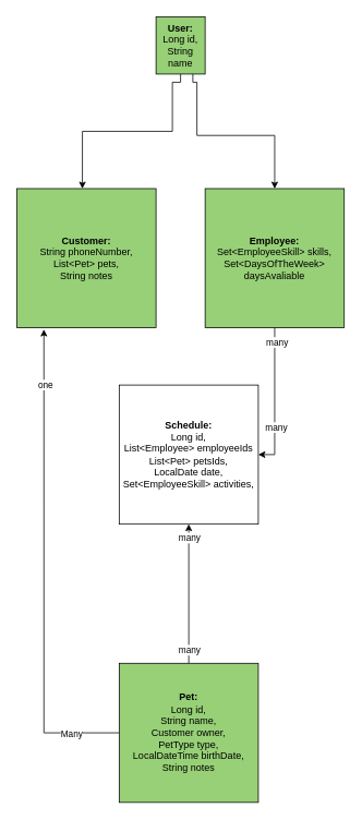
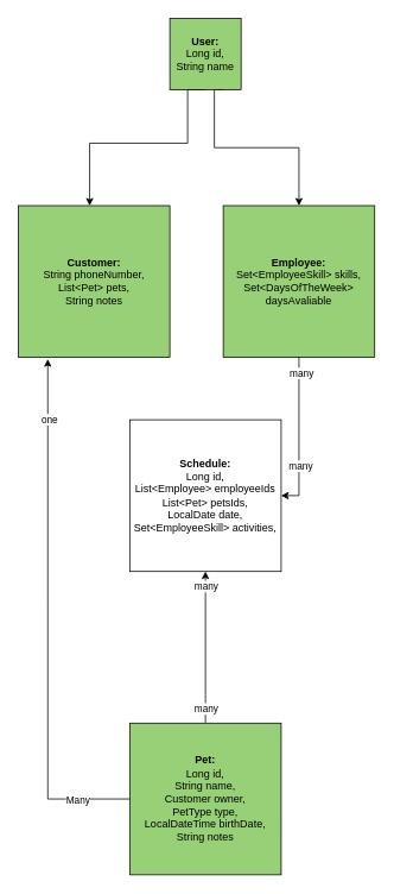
- <mxCell id="4" value="&lt;b&gt;User:&lt;/b&gt;&lt;br&gt;Long id,&lt;br&gt;String name" style="whiteSpace=wrap;html=1;aspect=fixed;fillColor=#97D077;" parent="1" vertex="1"><mxGeometry x="190" y="20" width="60" height="70" as="geometry" /></mxCell>
+ <mxCell id="4" value="&lt;b&gt;User:&lt;/b&gt;&lt;br&gt;Long id,&lt;br&gt;String name" style="whiteSpace=wrap;html=1;aspect=fixed;fillColor=#97D077;" parent="1" vertex="1"><mxGeometry x="190" y="20" width="80" height="80" as="geometry" /></mxCell>
